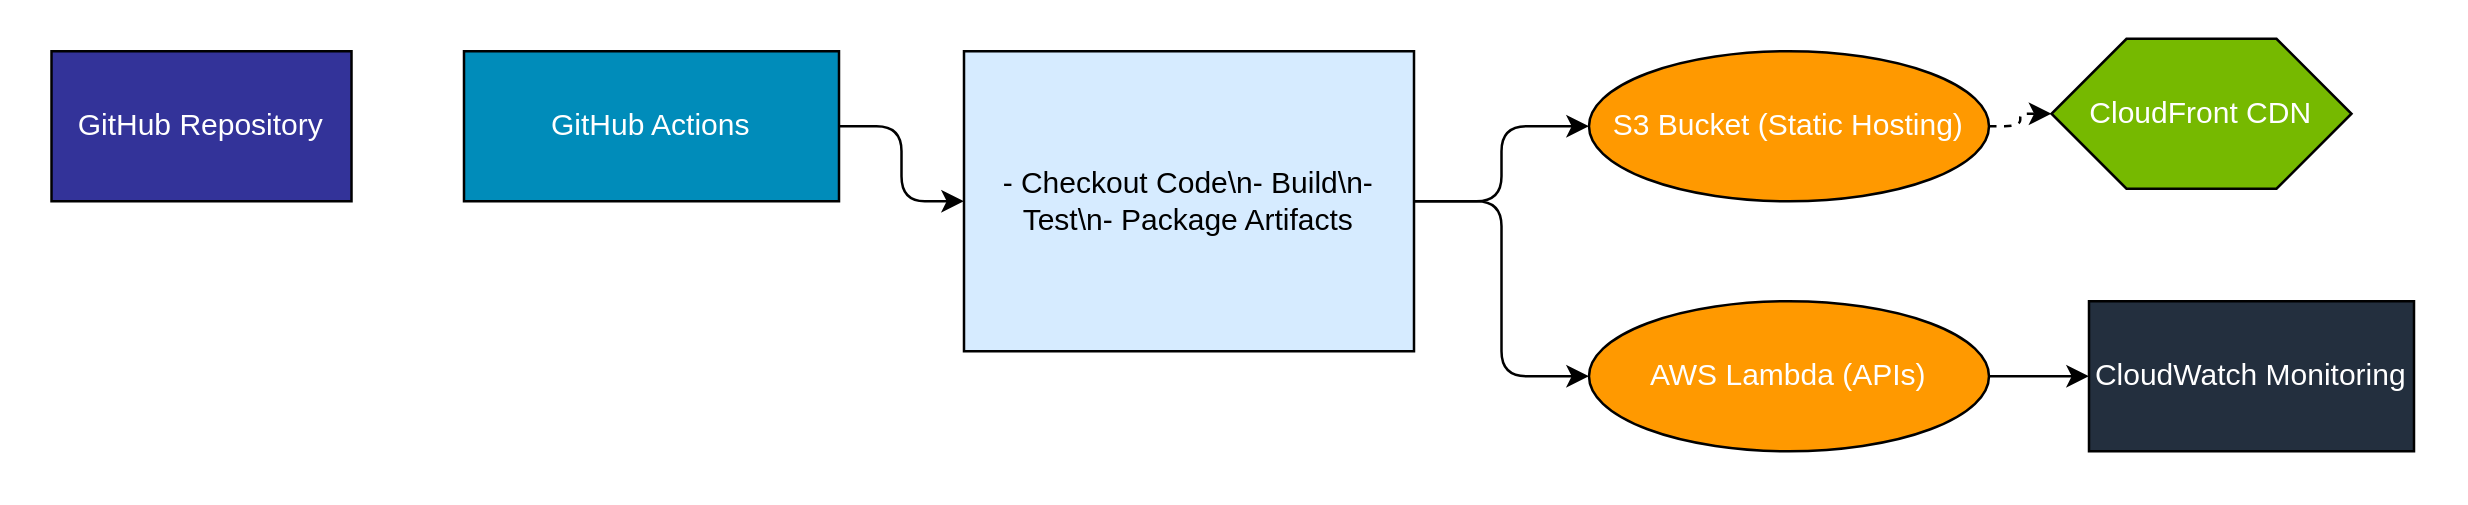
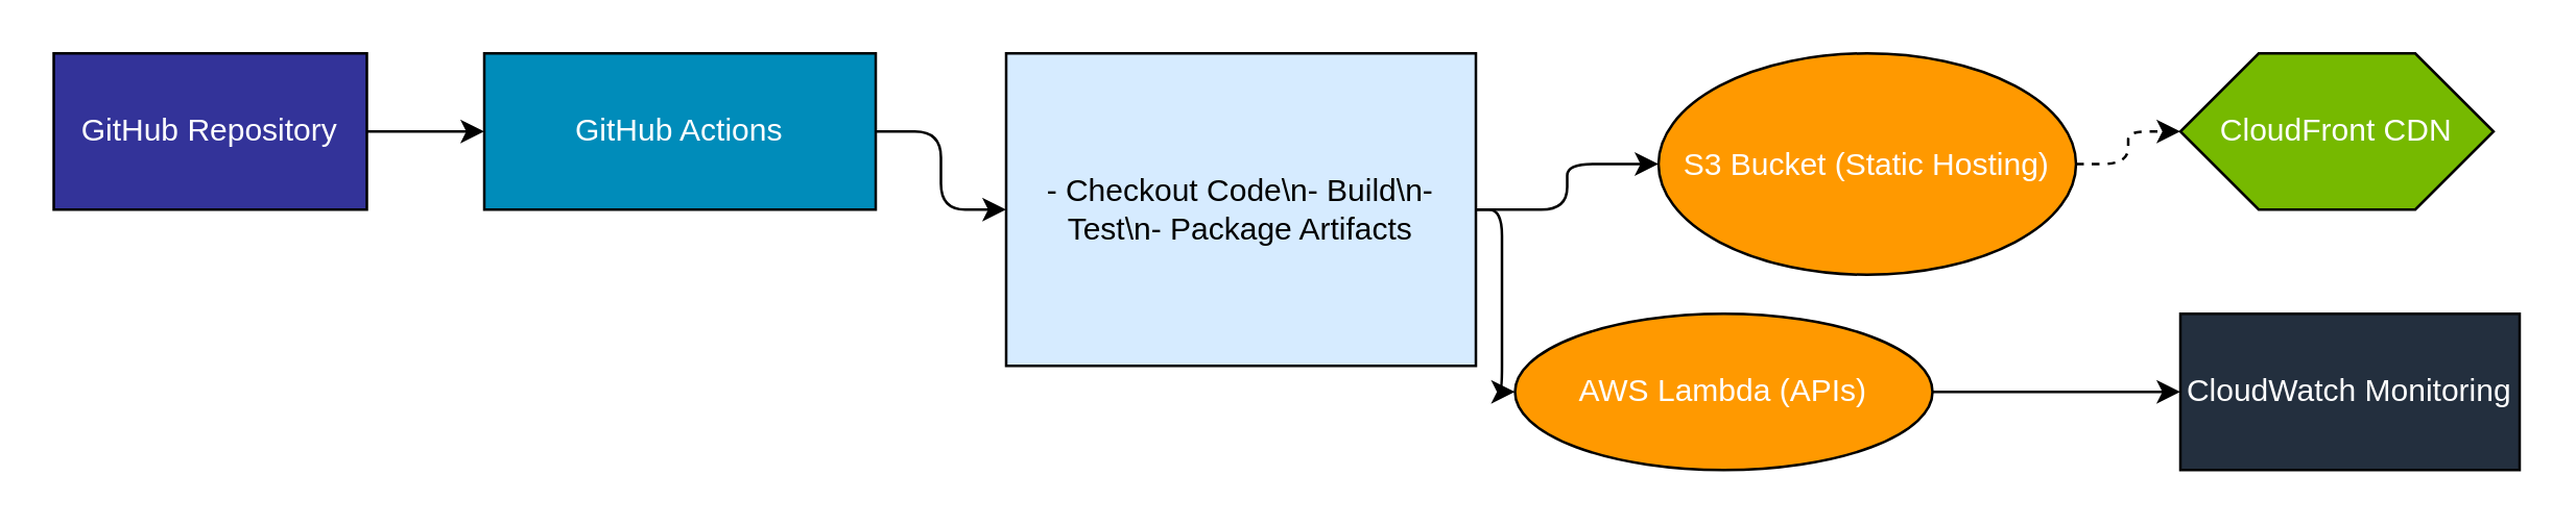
- <mxCell id="7" value="CloudFront CDN" style="shape=hexagon;whiteSpace=wrap;html=1;fillColor=#76B900;fontColor=#FFFFFF;strokeColor=#000000;" parent="1" vertex="1"><mxGeometry x="820" y="15" width="120" height="60" as="geometry" /></mxCell>
+ <mxCell id="7" value="CloudFront CDN" style="shape=hexagon;whiteSpace=wrap;html=1;fillColor=#76B900;fontColor=#FFFFFF;strokeColor=#000000;" parent="1" vertex="1"><mxGeometry x="835" y="20" width="120" height="60" as="geometry" /></mxCell>
+ <mxCell id="9" style="edgeStyle=orthogonalEdgeStyle;strokeColor=#000000;" parent="1" source="2" target="3" edge="1"><mxGeometry relative="1" as="geometry" /></mxCell>
- <mxCell id="5" value="S3 Bucket (Static Hosting)" style="shape=ellipse;whiteSpace=wrap;html=1;fillColor=#FF9900;fontColor=#FFFFFF;strokeColor=#000000;" parent="1" vertex="1"><mxGeometry x="635" y="20" width="160" height="60" as="geometry" /></mxCell>
+ <mxCell id="5" value="S3 Bucket (Static Hosting)" style="shape=ellipse;whiteSpace=wrap;html=1;fillColor=#FF9900;fontColor=#FFFFFF;strokeColor=#000000;" parent="1" vertex="1"><mxGeometry x="635" y="20" width="160" height="85" as="geometry" /></mxCell>
- <mxCell id="6" value="AWS Lambda (APIs)" style="shape=ellipse;whiteSpace=wrap;html=1;fillColor=#FF9900;fontColor=#FFFFFF;strokeColor=#000000;" parent="1" vertex="1"><mxGeometry x="635" y="120" width="160" height="60" as="geometry" /></mxCell>
+ <mxCell id="6" value="AWS Lambda (APIs)" style="shape=ellipse;whiteSpace=wrap;html=1;fillColor=#FF9900;fontColor=#FFFFFF;strokeColor=#000000;" parent="1" vertex="1"><mxGeometry x="580" y="120" width="160" height="60" as="geometry" /></mxCell>
